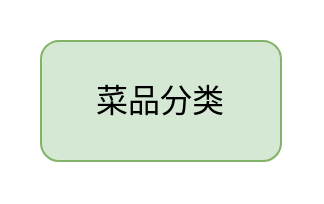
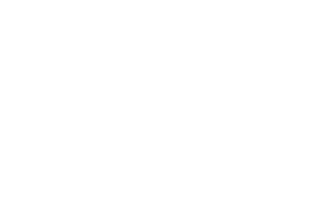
- <mxCell id="2" value="&lt;span style=&quot;font-size: 16px;&quot;&gt;菜品分类&lt;/span&gt;" style="rounded=1;whiteSpace=wrap;html=1;fillColor=#d5e8d4;strokeColor=#82b366;" parent="1" vertex="1"><mxGeometry x="20" y="20" width="120" height="60" as="geometry" /></mxCell>
